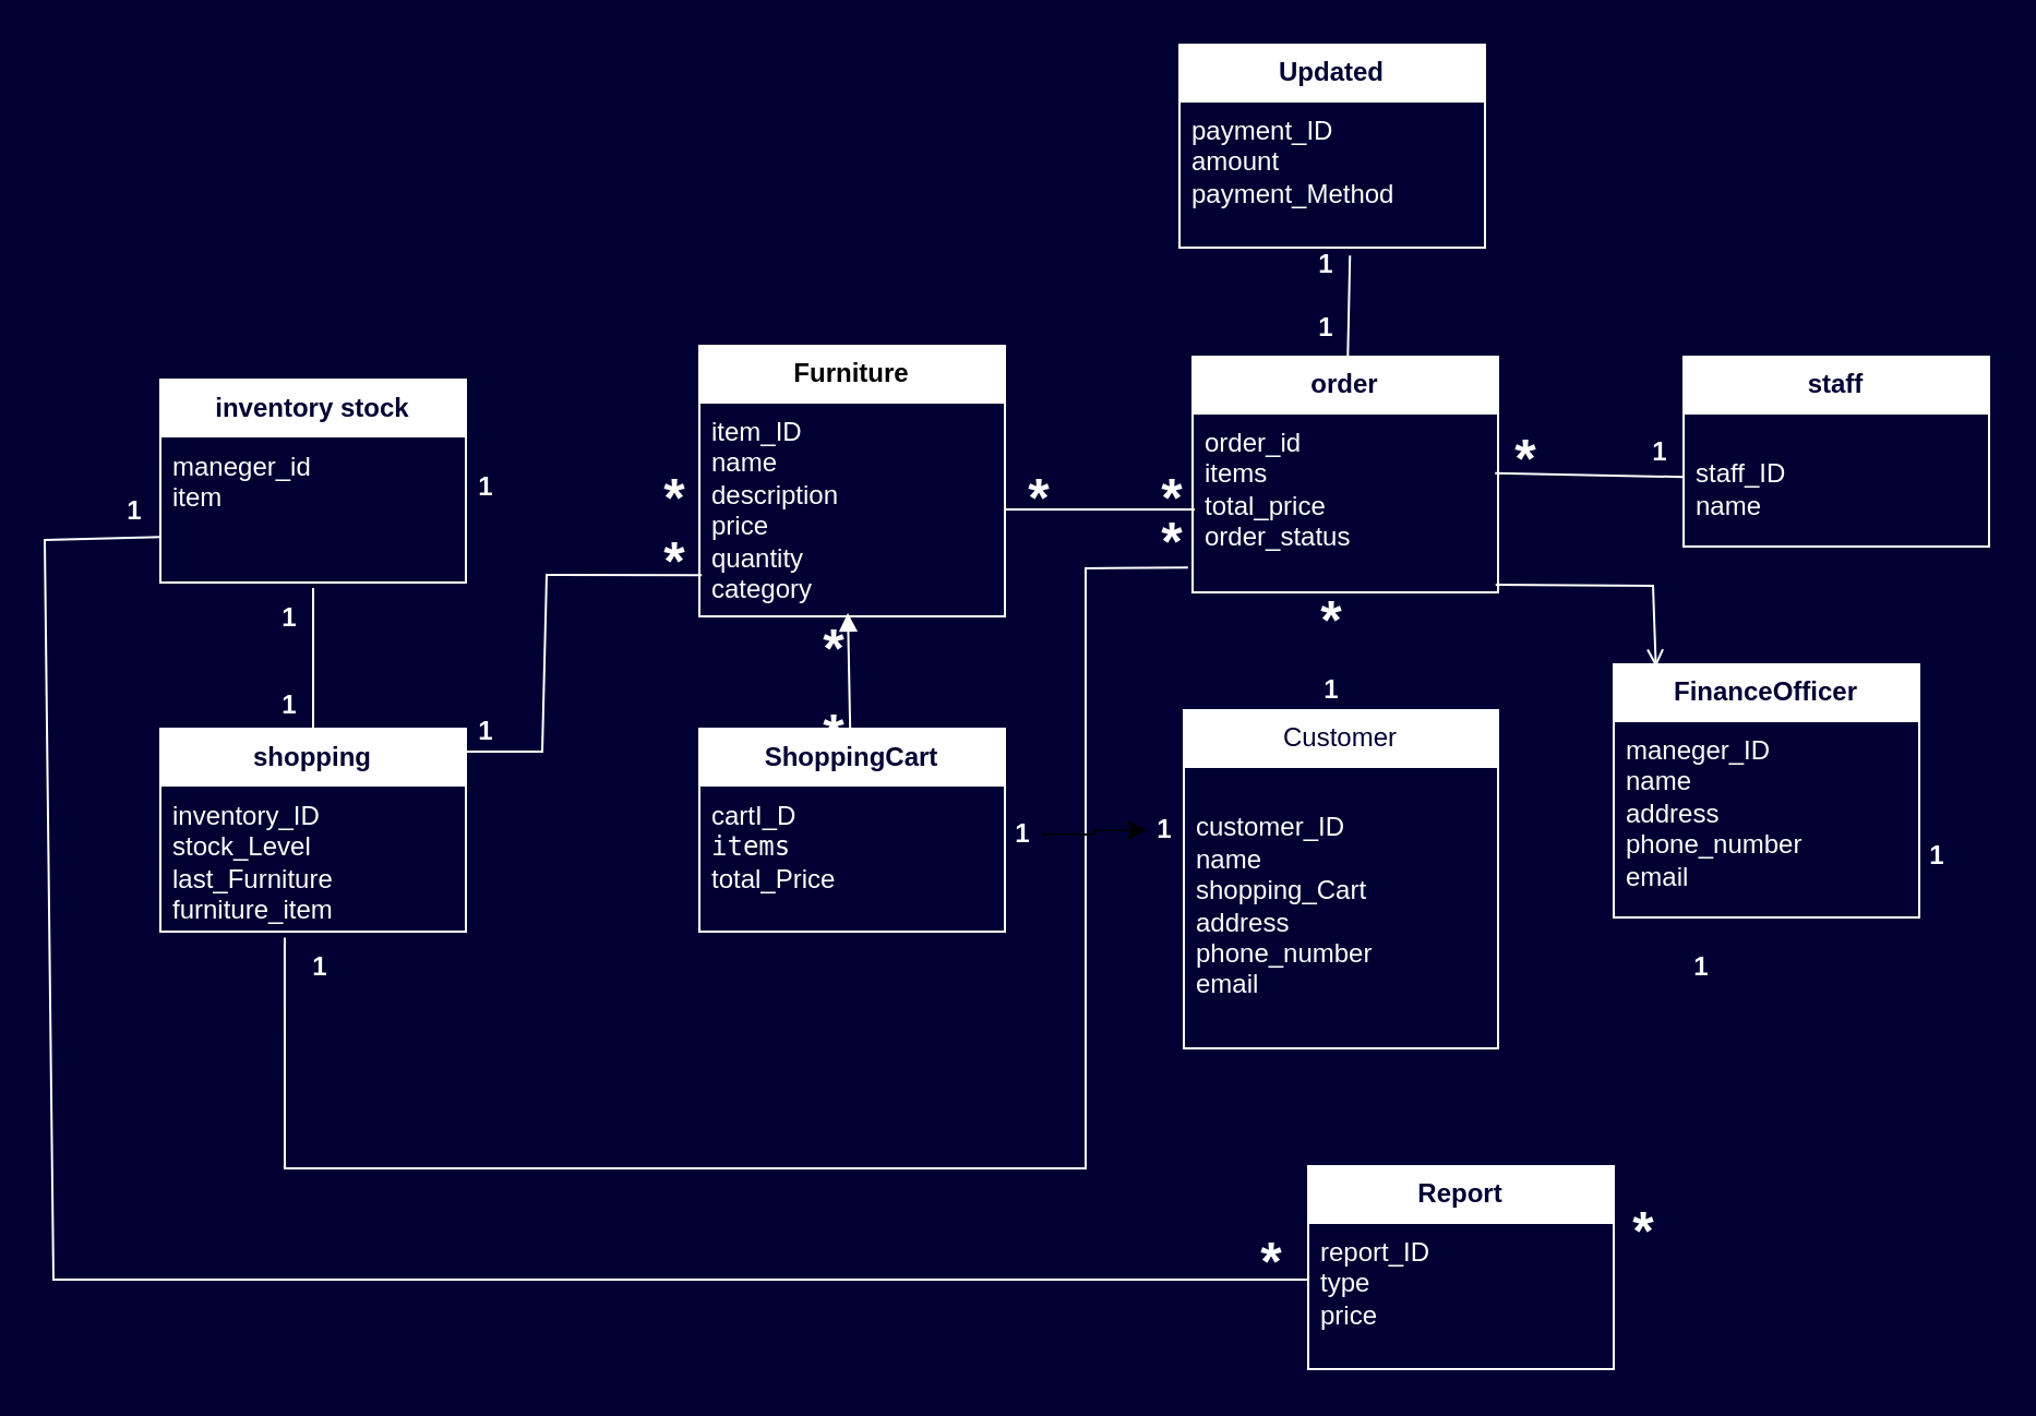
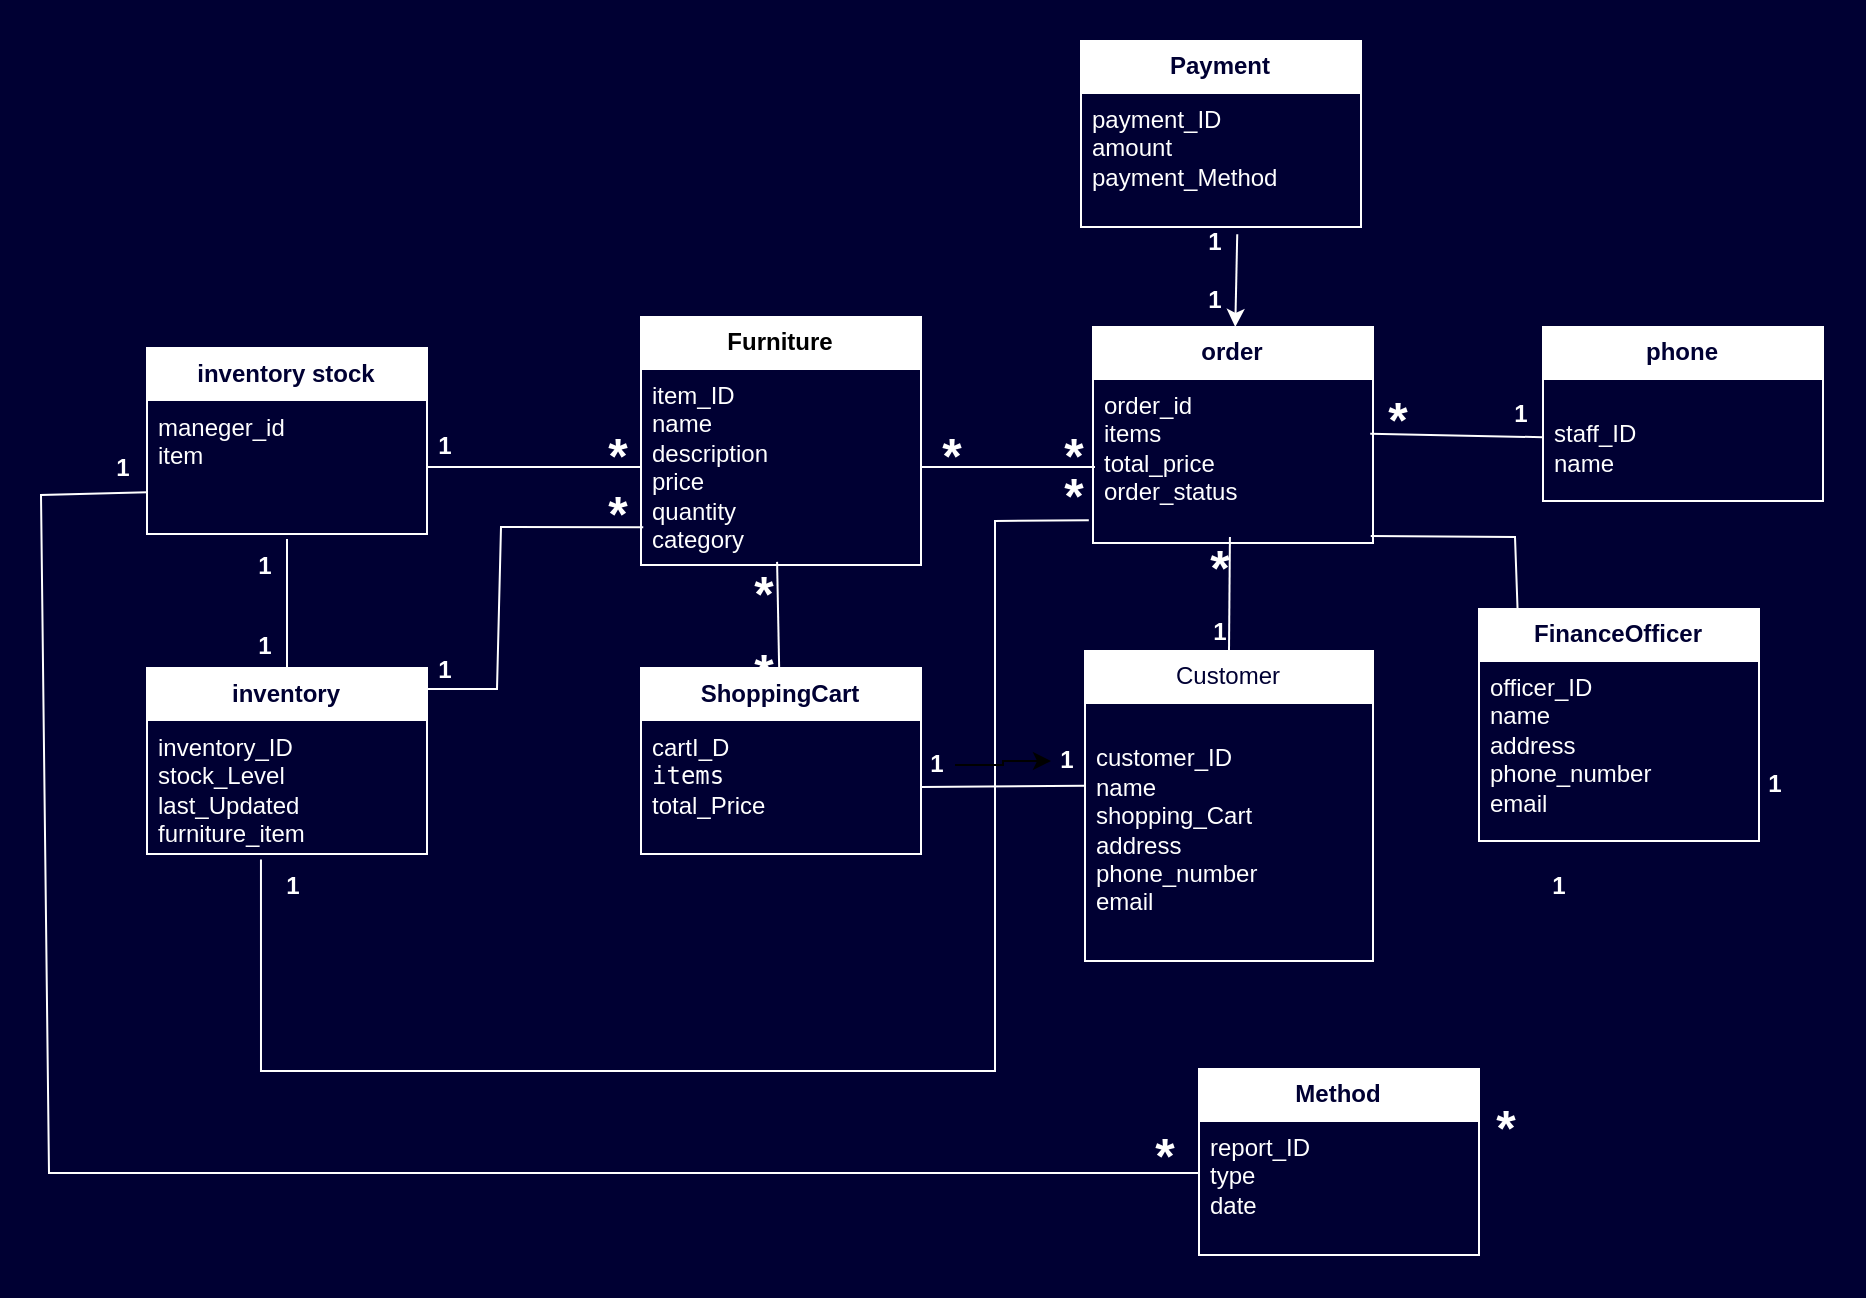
- <mxCell id="14" value="Updated" style="swimlane;fontStyle=1;childLayout=stackLayout;horizontal=1;startSize=26;horizontalStack=0;resizeParent=1;resizeParentMax=0;resizeLast=0;collapsible=1;marginBottom=0;whiteSpace=wrap;html=1;strokeColor=#FFFFFF;fontColor=#000033;" vertex="1" parent="1"><mxGeometry x="540" y="20" width="140" height="93" as="geometry" /></mxCell>
+ <mxCell id="14" value="Payment" style="swimlane;fontStyle=1;childLayout=stackLayout;horizontal=1;startSize=26;horizontalStack=0;resizeParent=1;resizeParentMax=0;resizeLast=0;collapsible=1;marginBottom=0;whiteSpace=wrap;html=1;strokeColor=#FFFFFF;fontColor=#000033;" vertex="1" parent="1"><mxGeometry x="540" y="20" width="140" height="93" as="geometry" /></mxCell>
- <mxCell id="22" value="" style="endArrow=none;html=1;rounded=0;strokeColor=#FFFFFF;exitX=0.558;exitY=1.054;exitDx=0;exitDy=0;exitPerimeter=0;" edge="1" parent="1" source="15" target="19"><mxGeometry width="50" height="50" relative="1" as="geometry"><mxPoint x="546" y="108" as="sourcePoint" /><mxPoint x="653" y="108" as="targetPoint" /></mxGeometry></mxCell>
+ <mxCell id="22" value="" style="endArrow=classic;html=1;rounded=0;strokeColor=#FFFFFF;exitX=0.558;exitY=1.054;exitDx=0;exitDy=0;exitPerimeter=0;" edge="1" parent="1" source="15" target="19"><mxGeometry width="50" height="50" relative="1" as="geometry"><mxPoint x="546" y="108" as="sourcePoint" /><mxPoint x="653" y="108" as="targetPoint" /></mxGeometry></mxCell>
- <mxCell id="6" value="staff" style="swimlane;fontStyle=1;childLayout=stackLayout;horizontal=1;startSize=26;horizontalStack=0;resizeParent=1;resizeParentMax=0;resizeLast=0;collapsible=1;marginBottom=0;whiteSpace=wrap;html=1;strokeColor=#FFFFFF;fontColor=#000033;" vertex="1" parent="1"><mxGeometry x="771" y="163" width="140" height="87" as="geometry" /></mxCell>
+ <mxCell id="6" value="phone" style="swimlane;fontStyle=1;childLayout=stackLayout;horizontal=1;startSize=26;horizontalStack=0;resizeParent=1;resizeParentMax=0;resizeLast=0;collapsible=1;marginBottom=0;whiteSpace=wrap;html=1;strokeColor=#FFFFFF;fontColor=#000033;" vertex="1" parent="1"><mxGeometry x="771" y="163" width="140" height="87" as="geometry" /></mxCell>
+ <mxCell id="18" value="" style="endArrow=none;html=1;rounded=0;strokeColor=#FFFFFF;entryX=0;entryY=0.5;entryDx=0;entryDy=0;" edge="1" parent="1" source="17" target="3"><mxGeometry width="50" height="50" relative="1" as="geometry"><mxPoint x="384" y="433" as="sourcePoint" /><mxPoint x="307" y="503" as="targetPoint" /></mxGeometry></mxCell>
- <mxCell id="26" value="" style="endArrow=block;html=1;rounded=0;strokeColor=#FFFFFF;entryX=0.486;entryY=0.984;entryDx=0;entryDy=0;entryPerimeter=0;" edge="1" parent="1" source="10" target="3"><mxGeometry width="50" height="50" relative="1" as="geometry"><mxPoint x="283" y="303" as="sourcePoint" /><mxPoint x="390" y="303" as="targetPoint" /></mxGeometry></mxCell>
+ <mxCell id="26" value="" style="endArrow=none;html=1;rounded=0;strokeColor=#FFFFFF;entryX=0.486;entryY=0.984;entryDx=0;entryDy=0;entryPerimeter=0;" edge="1" parent="1" source="10" target="3"><mxGeometry width="50" height="50" relative="1" as="geometry"><mxPoint x="283" y="303" as="sourcePoint" /><mxPoint x="390" y="303" as="targetPoint" /></mxGeometry></mxCell>
+ <mxCell id="23" value="" style="endArrow=none;html=1;rounded=0;strokeColor=#FFFFFF;entryX=0.5;entryY=0;entryDx=0;entryDy=0;exitX=0.489;exitY=0.964;exitDx=0;exitDy=0;exitPerimeter=0;" edge="1" parent="1" source="20" target="4"><mxGeometry width="50" height="50" relative="1" as="geometry"><mxPoint x="515" y="297" as="sourcePoint" /><mxPoint x="622" y="297" as="targetPoint" /></mxGeometry></mxCell>
- <mxCell id="31" value="" style="endArrow=open;html=1;rounded=0;strokeColor=#FFFFFF;exitX=0.992;exitY=0.957;exitDx=0;exitDy=0;exitPerimeter=0;entryX=0.138;entryY=0.011;entryDx=0;entryDy=0;entryPerimeter=0;" edge="1" parent="1" source="20" target="8"><mxGeometry width="50" height="50" relative="1" as="geometry"><mxPoint x="711" y="282" as="sourcePoint" /><mxPoint x="803" y="270" as="targetPoint" /><Array as="points"><mxPoint x="757" y="268" /></Array></mxGeometry></mxCell>
+ <mxCell id="31" value="" style="endArrow=none;html=1;rounded=0;strokeColor=#FFFFFF;exitX=0.992;exitY=0.957;exitDx=0;exitDy=0;exitPerimeter=0;entryX=0.138;entryY=0.011;entryDx=0;entryDy=0;entryPerimeter=0;" edge="1" parent="1" source="20" target="8"><mxGeometry width="50" height="50" relative="1" as="geometry"><mxPoint x="711" y="282" as="sourcePoint" /><mxPoint x="803" y="270" as="targetPoint" /><Array as="points"><mxPoint x="757" y="268" /></Array></mxGeometry></mxCell>
- <mxCell id="28" value="shopping" style="swimlane;fontStyle=1;childLayout=stackLayout;horizontal=1;startSize=26;horizontalStack=0;resizeParent=1;resizeParentMax=0;resizeLast=0;collapsible=1;marginBottom=0;whiteSpace=wrap;html=1;strokeColor=#FFFFFF;fontColor=#000033;" vertex="1" parent="1"><mxGeometry x="73" y="333.5" width="140" height="93" as="geometry" /></mxCell>
+ <mxCell id="28" value="inventory" style="swimlane;fontStyle=1;childLayout=stackLayout;horizontal=1;startSize=26;horizontalStack=0;resizeParent=1;resizeParentMax=0;resizeLast=0;collapsible=1;marginBottom=0;whiteSpace=wrap;html=1;strokeColor=#FFFFFF;fontColor=#000033;" vertex="1" parent="1"><mxGeometry x="73" y="333.5" width="140" height="93" as="geometry" /></mxCell>
- <mxCell id="9" value="&lt;div&gt;&lt;span style=&quot;background-color: initial;&quot;&gt;maneger_ID&lt;/span&gt;&lt;br&gt;&lt;span style=&quot;background-color: initial;&quot;&gt;name&lt;/span&gt;&lt;br&gt;&lt;/div&gt;&lt;div&gt;&lt;div&gt;address&lt;/div&gt;&lt;div&gt;phone_number&lt;/div&gt;&lt;div&gt;email&lt;/div&gt;&lt;/div&gt;" style="text;strokeColor=none;fillColor=none;align=left;verticalAlign=top;spacingLeft=4;spacingRight=4;overflow=hidden;rotatable=0;points=[[0,0.5],[1,0.5]];portConstraint=eastwest;whiteSpace=wrap;html=1;fontColor=#FFFFFF;" vertex="1" parent="8"><mxGeometry y="26" width="140" height="90" as="geometry" /></mxCell>
+ <mxCell id="9" value="&lt;div&gt;&lt;span style=&quot;background-color: initial;&quot;&gt;officer_ID&lt;/span&gt;&lt;br&gt;&lt;span style=&quot;background-color: initial;&quot;&gt;name&lt;/span&gt;&lt;br&gt;&lt;/div&gt;&lt;div&gt;&lt;div&gt;address&lt;/div&gt;&lt;div&gt;phone_number&lt;/div&gt;&lt;div&gt;email&lt;/div&gt;&lt;/div&gt;" style="text;strokeColor=none;fillColor=none;align=left;verticalAlign=top;spacingLeft=4;spacingRight=4;overflow=hidden;rotatable=0;points=[[0,0.5],[1,0.5]];portConstraint=eastwest;whiteSpace=wrap;html=1;fontColor=#FFFFFF;" vertex="1" parent="8"><mxGeometry y="26" width="140" height="90" as="geometry" /></mxCell>
+ <mxCell id="25" value="" style="endArrow=none;html=1;rounded=0;strokeColor=#FFFFFF;entryX=-0.001;entryY=0.321;entryDx=0;entryDy=0;entryPerimeter=0;exitX=1;exitY=0.5;exitDx=0;exitDy=0;" edge="1" parent="1" source="11" target="5"><mxGeometry width="50" height="50" relative="1" as="geometry"><mxPoint x="269" y="289" as="sourcePoint" /><mxPoint x="376" y="289" as="targetPoint" /></mxGeometry></mxCell>
- <mxCell id="29" value="&lt;div&gt;&lt;span style=&quot;background-color: initial;&quot;&gt;inventory_ID&lt;/span&gt;&lt;br&gt;&lt;span style=&quot;background-color: initial;&quot;&gt;stock_Level&lt;/span&gt;&lt;br&gt;&lt;span style=&quot;background-color: initial;&quot;&gt;last_Furniture&lt;/span&gt;&lt;br&gt;&lt;span style=&quot;background-color: initial;&quot;&gt;furniture_item&lt;/span&gt;&lt;br&gt;&lt;/div&gt;" style="text;strokeColor=none;fillColor=none;align=left;verticalAlign=top;spacingLeft=4;spacingRight=4;overflow=hidden;rotatable=0;points=[[0,0.5],[1,0.5]];portConstraint=eastwest;whiteSpace=wrap;html=1;fontColor=#FFFFFF;" vertex="1" parent="28"><mxGeometry y="26" width="140" height="67" as="geometry" /></mxCell>
+ <mxCell id="29" value="&lt;div&gt;&lt;span style=&quot;background-color: initial;&quot;&gt;inventory_ID&lt;/span&gt;&lt;br&gt;&lt;span style=&quot;background-color: initial;&quot;&gt;stock_Level&lt;/span&gt;&lt;br&gt;&lt;span style=&quot;background-color: initial;&quot;&gt;last_Updated&lt;/span&gt;&lt;br&gt;&lt;span style=&quot;background-color: initial;&quot;&gt;furniture_item&lt;/span&gt;&lt;br&gt;&lt;/div&gt;" style="text;strokeColor=none;fillColor=none;align=left;verticalAlign=top;spacingLeft=4;spacingRight=4;overflow=hidden;rotatable=0;points=[[0,0.5],[1,0.5]];portConstraint=eastwest;whiteSpace=wrap;html=1;fontColor=#FFFFFF;" vertex="1" parent="28"><mxGeometry y="26" width="140" height="67" as="geometry" /></mxCell>
- <mxCell id="12" value="Report" style="swimlane;fontStyle=1;childLayout=stackLayout;horizontal=1;startSize=26;horizontalStack=0;resizeParent=1;resizeParentMax=0;resizeLast=0;collapsible=1;marginBottom=0;whiteSpace=wrap;html=1;strokeColor=#FFFFFF;fontColor=#000033;" vertex="1" parent="1"><mxGeometry x="599" y="534" width="140" height="93" as="geometry" /></mxCell>
+ <mxCell id="12" value="Method" style="swimlane;fontStyle=1;childLayout=stackLayout;horizontal=1;startSize=26;horizontalStack=0;resizeParent=1;resizeParentMax=0;resizeLast=0;collapsible=1;marginBottom=0;whiteSpace=wrap;html=1;strokeColor=#FFFFFF;fontColor=#000033;" vertex="1" parent="1"><mxGeometry x="599" y="534" width="140" height="93" as="geometry" /></mxCell>
- <mxCell id="13" value="&lt;span style=&quot;background-color: initial;&quot;&gt;report_ID&lt;/span&gt;&lt;br&gt;&lt;span style=&quot;background-color: initial;&quot;&gt;type&lt;/span&gt;&lt;br&gt;price&lt;br&gt;&lt;div&gt;&lt;br&gt;&lt;/div&gt;" style="text;strokeColor=none;fillColor=none;align=left;verticalAlign=top;spacingLeft=4;spacingRight=4;overflow=hidden;rotatable=0;points=[[0,0.5],[1,0.5]];portConstraint=eastwest;whiteSpace=wrap;html=1;fontColor=#FFFFFF;" vertex="1" parent="12"><mxGeometry y="26" width="140" height="67" as="geometry" /></mxCell>
+ <mxCell id="13" value="&lt;span style=&quot;background-color: initial;&quot;&gt;report_ID&lt;/span&gt;&lt;br&gt;&lt;span style=&quot;background-color: initial;&quot;&gt;type&lt;/span&gt;&lt;br&gt;date&lt;br&gt;&lt;div&gt;&lt;br&gt;&lt;/div&gt;" style="text;strokeColor=none;fillColor=none;align=left;verticalAlign=top;spacingLeft=4;spacingRight=4;overflow=hidden;rotatable=0;points=[[0,0.5],[1,0.5]];portConstraint=eastwest;whiteSpace=wrap;html=1;fontColor=#FFFFFF;" vertex="1" parent="12"><mxGeometry y="26" width="140" height="67" as="geometry" /></mxCell>
